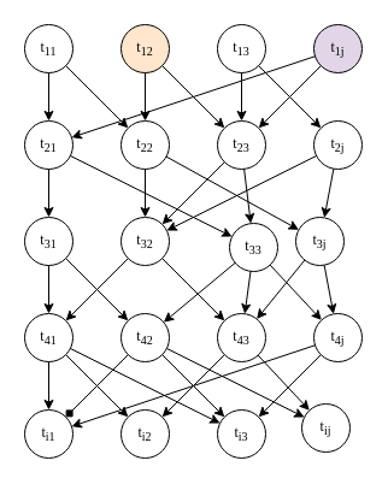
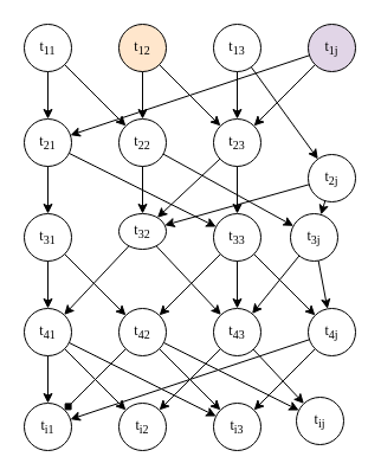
- <mxCell id="17" value="t&lt;sub&gt;2j&lt;/sub&gt;" style="ellipse;whiteSpace=wrap;html=1;aspect=fixed;fontFamily=Times New Roman;" vertex="1" parent="1"><mxGeometry x="260" y="100" width="40" height="40" as="geometry" /></mxCell>
+ <mxCell id="17" value="t&lt;sub&gt;2j&lt;/sub&gt;" style="ellipse;whiteSpace=wrap;html=1;aspect=fixed;fontFamily=Times New Roman;" vertex="1" parent="1"><mxGeometry x="260" y="130" width="40" height="40" as="geometry" /></mxCell>
- <mxCell id="9" value="t&lt;sub&gt;32&lt;/sub&gt;" style="ellipse;whiteSpace=wrap;html=1;aspect=fixed;fontFamily=Times New Roman;" vertex="1" parent="1"><mxGeometry x="100" y="180" width="40" height="40" as="geometry" /></mxCell>
+ <mxCell id="9" value="t&lt;sub&gt;32&lt;/sub&gt;" style="ellipse;whiteSpace=wrap;html=1;aspect=fixed;fontFamily=Times New Roman;" vertex="1" parent="1"><mxGeometry x="100" y="180" width="40" height="30" as="geometry" /></mxCell>
- <mxCell id="10" value="t&lt;sub&gt;33&lt;/sub&gt;" style="ellipse;whiteSpace=wrap;html=1;aspect=fixed;fontFamily=Times New Roman;" vertex="1" parent="1"><mxGeometry x="190" y="185" width="40" height="40" as="geometry" /></mxCell>
+ <mxCell id="10" value="t&lt;sub&gt;33&lt;/sub&gt;" style="ellipse;whiteSpace=wrap;html=1;aspect=fixed;fontFamily=Times New Roman;" vertex="1" parent="1"><mxGeometry x="180" y="180" width="40" height="40" as="geometry" /></mxCell>
